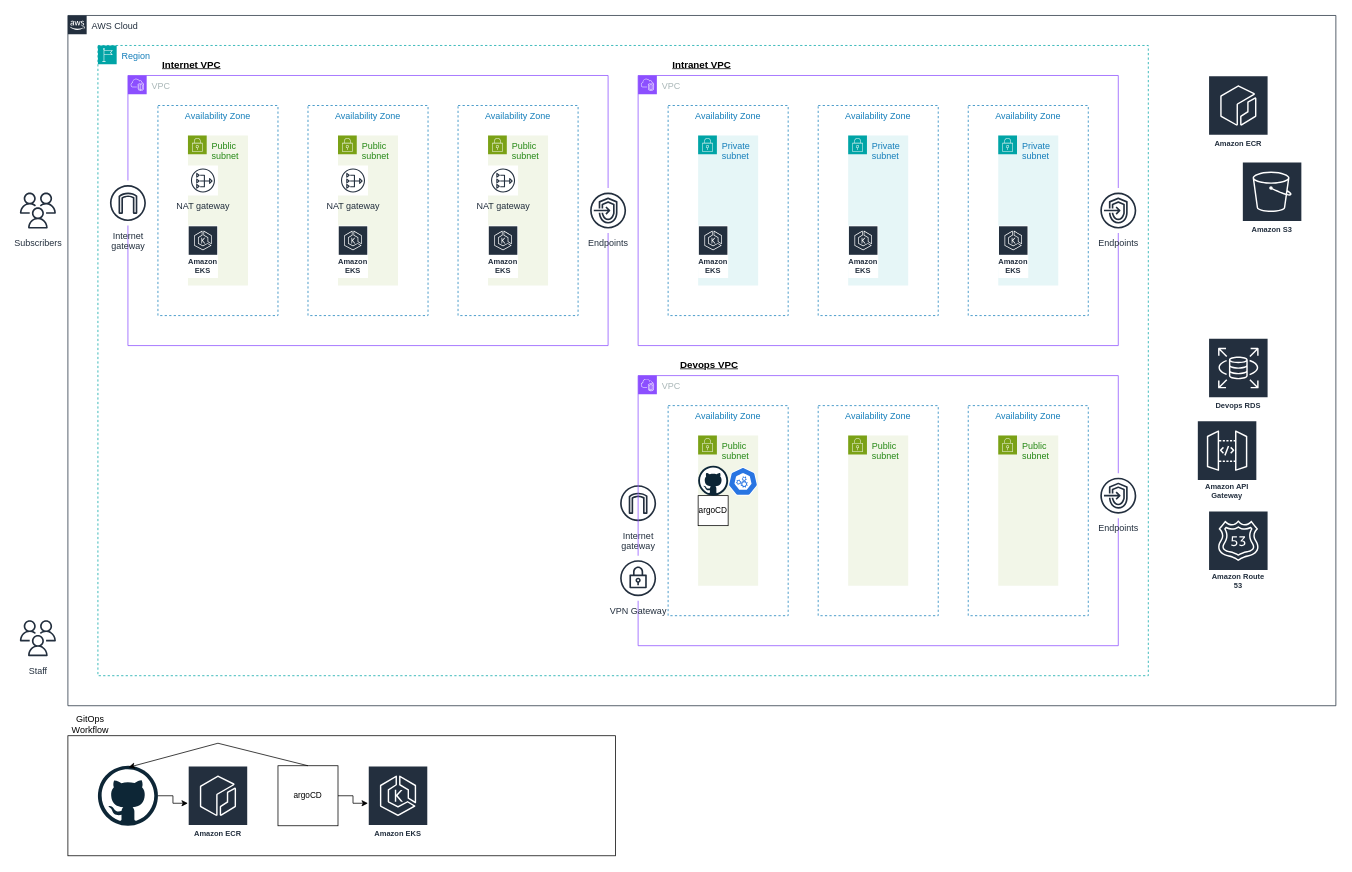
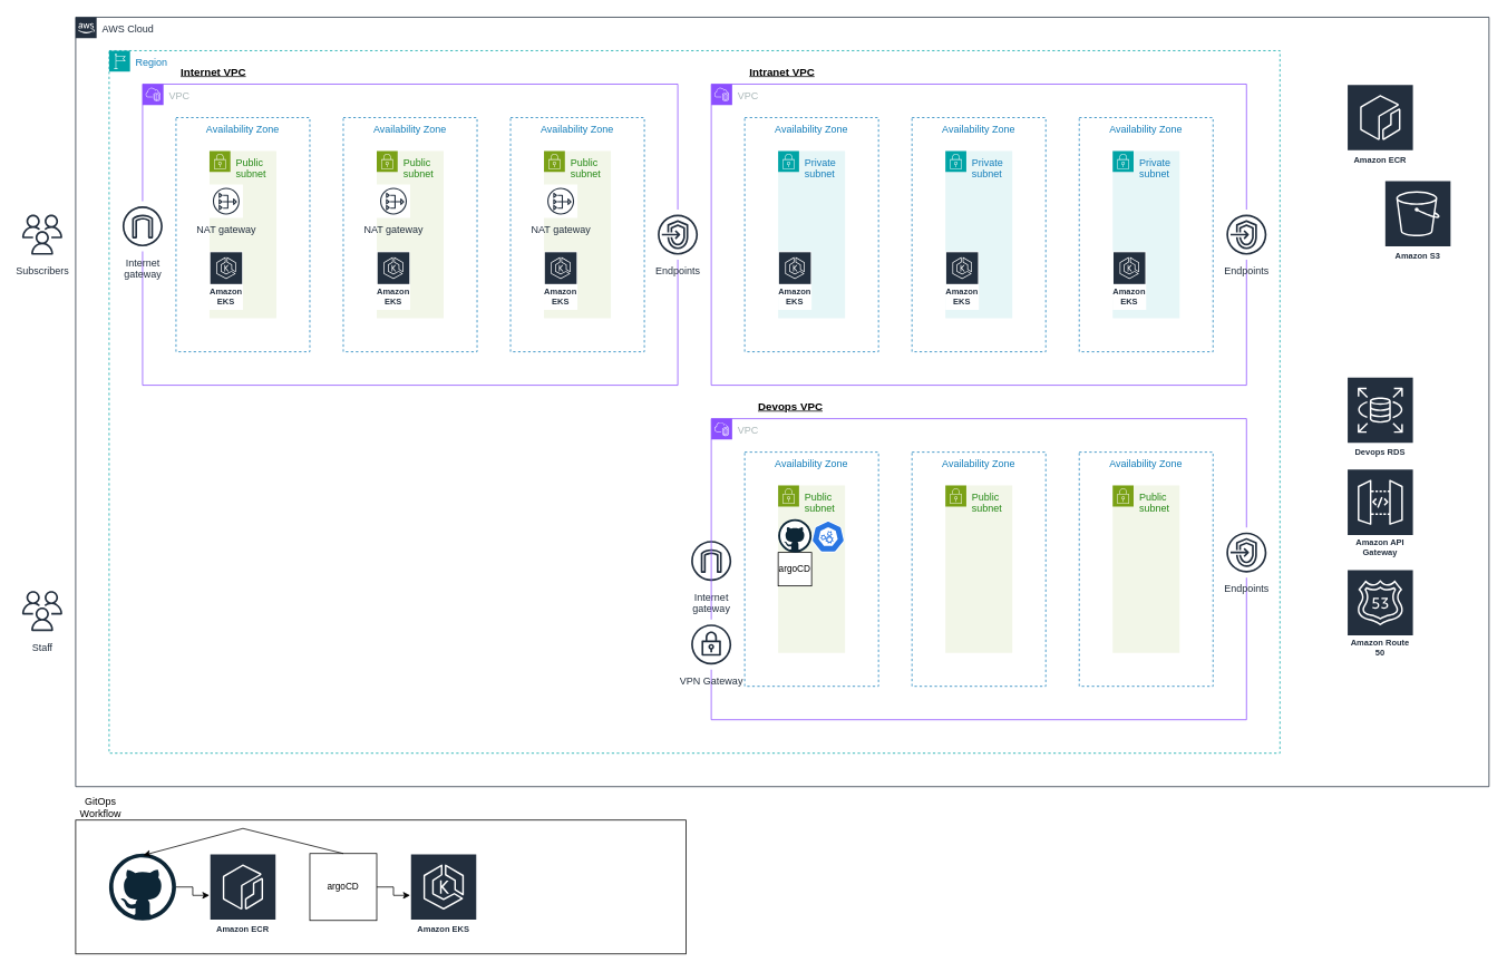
- <mxCell id="49" value="Amazon API Gateway" style="sketch=0;outlineConnect=0;fontColor=#232F3E;gradientColor=none;strokeColor=#ffffff;fillColor=#232F3E;dashed=0;verticalLabelPosition=middle;verticalAlign=bottom;align=center;html=1;whiteSpace=wrap;fontSize=10;fontStyle=1;spacing=3;shape=mxgraph.aws4.productIcon;prIcon=mxgraph.aws4.api_gateway;" vertex="1" parent="2"><mxGeometry x="1505" y="540" width="80" height="110" as="geometry" /></mxCell>
+ <mxCell id="49" value="Amazon API Gateway" style="sketch=0;outlineConnect=0;fontColor=#232F3E;gradientColor=none;strokeColor=#ffffff;fillColor=#232F3E;dashed=0;verticalLabelPosition=middle;verticalAlign=bottom;align=center;html=1;whiteSpace=wrap;fontSize=10;fontStyle=1;spacing=3;shape=mxgraph.aws4.productIcon;prIcon=mxgraph.aws4.api_gateway;" vertex="1" parent="2"><mxGeometry x="1520" y="540" width="80" height="110" as="geometry" /></mxCell>
- <mxCell id="50" value="Amazon Route 53" style="sketch=0;outlineConnect=0;fontColor=#232F3E;gradientColor=none;strokeColor=#ffffff;fillColor=#232F3E;dashed=0;verticalLabelPosition=middle;verticalAlign=bottom;align=center;html=1;whiteSpace=wrap;fontSize=10;fontStyle=1;spacing=3;shape=mxgraph.aws4.productIcon;prIcon=mxgraph.aws4.route_53;" vertex="1" parent="2"><mxGeometry x="1520" y="660" width="80" height="110" as="geometry" /></mxCell>
+ <mxCell id="50" value="Amazon Route 50" style="sketch=0;outlineConnect=0;fontColor=#232F3E;gradientColor=none;strokeColor=#ffffff;fillColor=#232F3E;dashed=0;verticalLabelPosition=middle;verticalAlign=bottom;align=center;html=1;whiteSpace=wrap;fontSize=10;fontStyle=1;spacing=3;shape=mxgraph.aws4.productIcon;prIcon=mxgraph.aws4.route_53;" vertex="1" parent="2"><mxGeometry x="1520" y="660" width="80" height="110" as="geometry" /></mxCell>
- <mxCell id="61" value="Staff" style="sketch=0;outlineConnect=0;fontColor=#232F3E;gradientColor=none;strokeColor=#232F3E;fillColor=#ffffff;dashed=0;verticalLabelPosition=bottom;verticalAlign=top;align=center;html=1;fontSize=12;fontStyle=0;aspect=fixed;shape=mxgraph.aws4.resourceIcon;resIcon=mxgraph.aws4.users;" vertex="1" parent="1"><mxGeometry x="20" y="820" width="60" height="60" as="geometry" /></mxCell>
+ <mxCell id="61" value="Staff" style="sketch=0;outlineConnect=0;fontColor=#232F3E;gradientColor=none;strokeColor=#232F3E;fillColor=#ffffff;dashed=0;verticalLabelPosition=bottom;verticalAlign=top;align=center;html=1;fontSize=12;fontStyle=0;aspect=fixed;shape=mxgraph.aws4.resourceIcon;resIcon=mxgraph.aws4.users;" vertex="1" parent="1"><mxGeometry x="20" y="700" width="60" height="60" as="geometry" /></mxCell>
